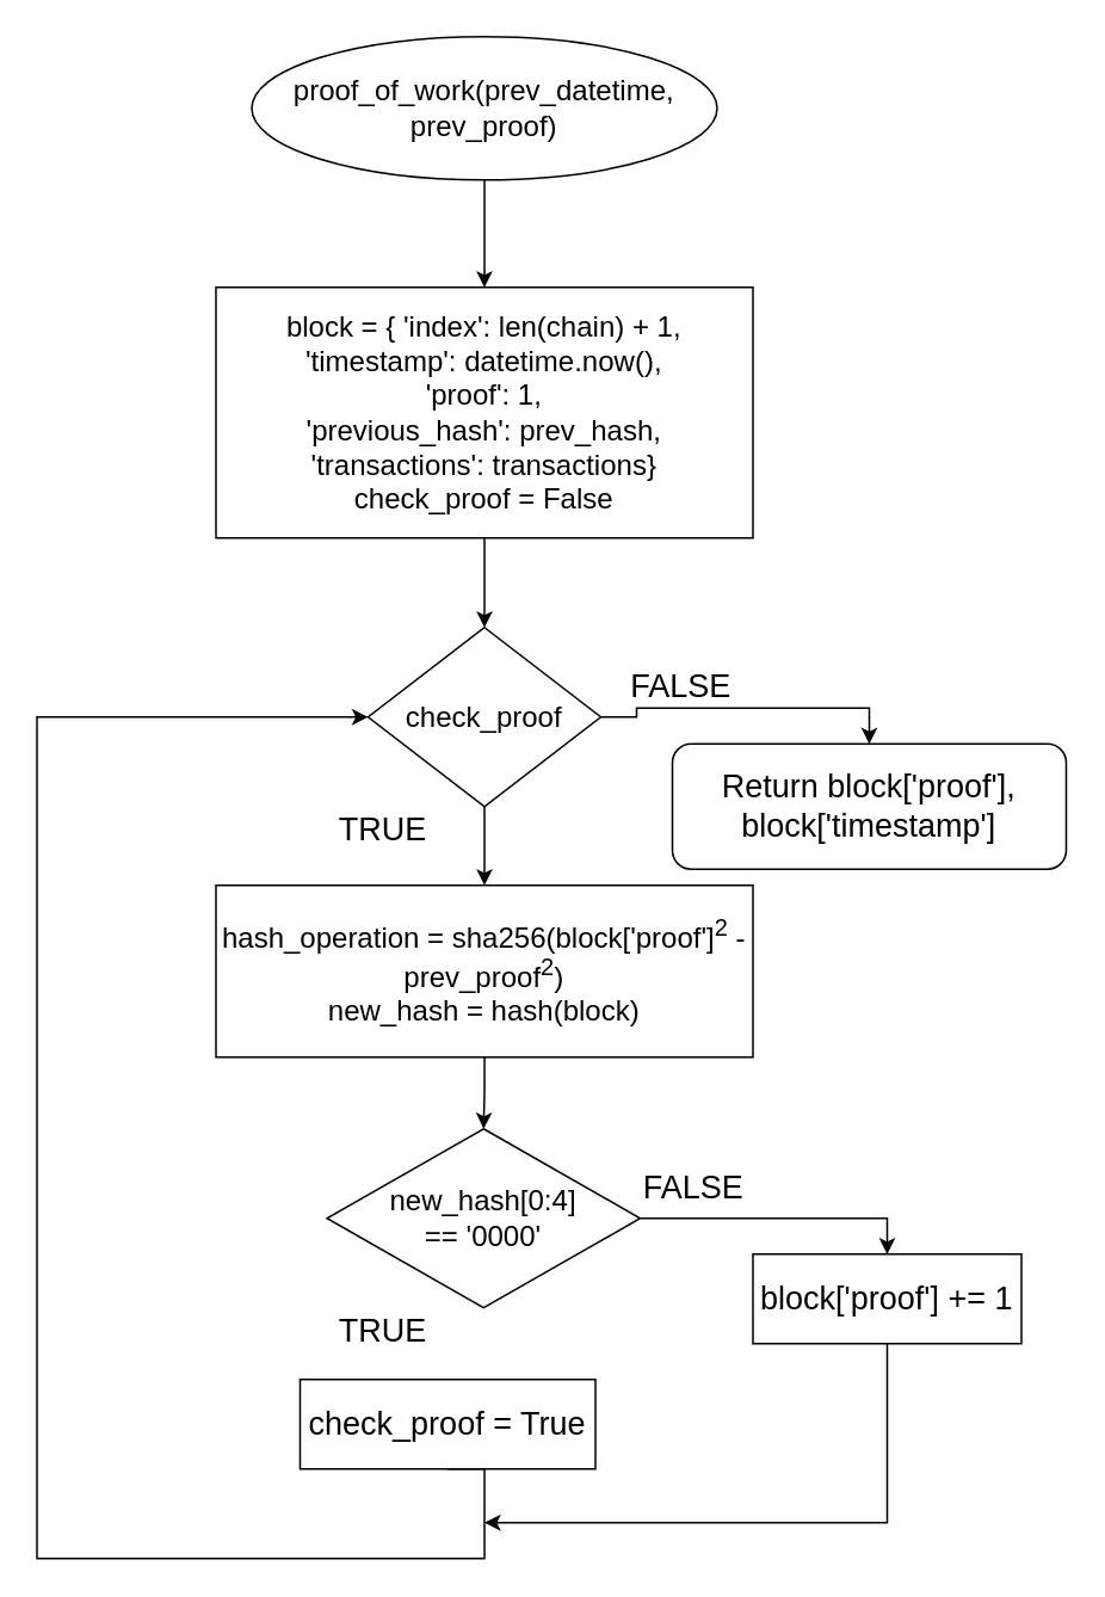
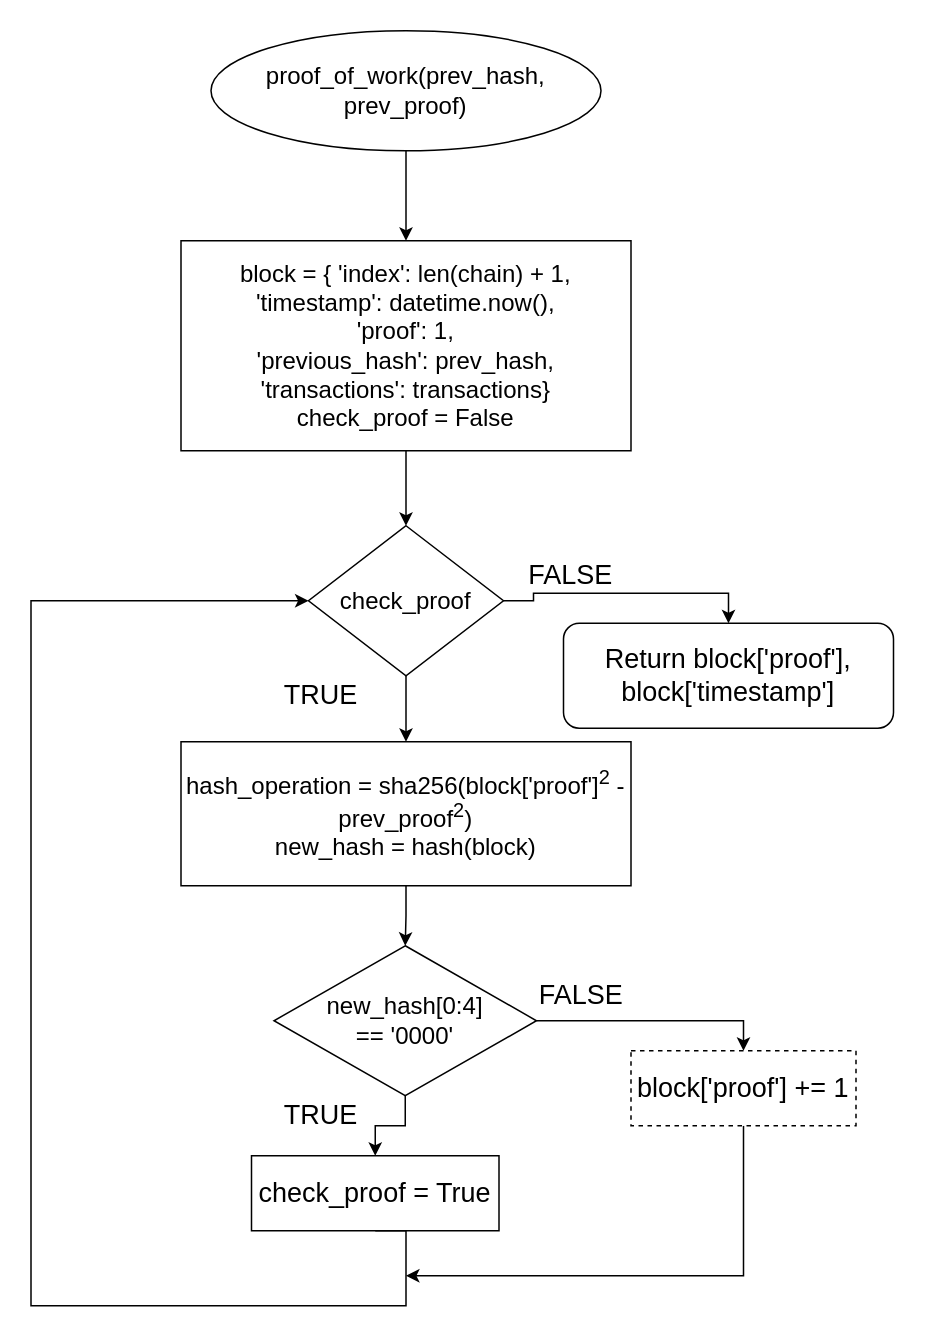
- <mxCell id="3" value="&lt;font size=&quot;3&quot;&gt;proof_of_work(prev_datetime, prev_proof)&lt;/font&gt;" style="ellipse;whiteSpace=wrap;html=1;" vertex="1" parent="1"><mxGeometry x="140" y="20" width="260" height="80" as="geometry" /></mxCell>
+ <mxCell id="3" value="&lt;font size=&quot;3&quot;&gt;proof_of_work(prev_hash, prev_proof)&lt;/font&gt;" style="ellipse;whiteSpace=wrap;html=1;" vertex="1" parent="1"><mxGeometry x="140" y="20" width="260" height="80" as="geometry" /></mxCell>
- <mxCell id="17" value="&lt;font style=&quot;font-size: 18px&quot;&gt;block['proof'] += 1&lt;/font&gt;" style="rounded=0;whiteSpace=wrap;html=1;" vertex="1" parent="1"><mxGeometry x="420" y="700" width="150" height="50" as="geometry" /></mxCell>
+ <mxCell id="17" value="&lt;font style=&quot;font-size: 18px&quot;&gt;block['proof'] += 1&lt;/font&gt;" style="rounded=0;whiteSpace=wrap;html=1;dashed=1;" vertex="1" parent="1"><mxGeometry x="420" y="700" width="150" height="50" as="geometry" /></mxCell>
+ <mxCell id="11" style="edgeStyle=orthogonalEdgeStyle;rounded=0;orthogonalLoop=1;jettySize=auto;html=1;exitX=0.5;exitY=1;exitDx=0;exitDy=0;entryX=0.5;entryY=0;entryDx=0;entryDy=0;" edge="1" parent="1" source="13" target="15"><mxGeometry relative="1" as="geometry" /></mxCell>
